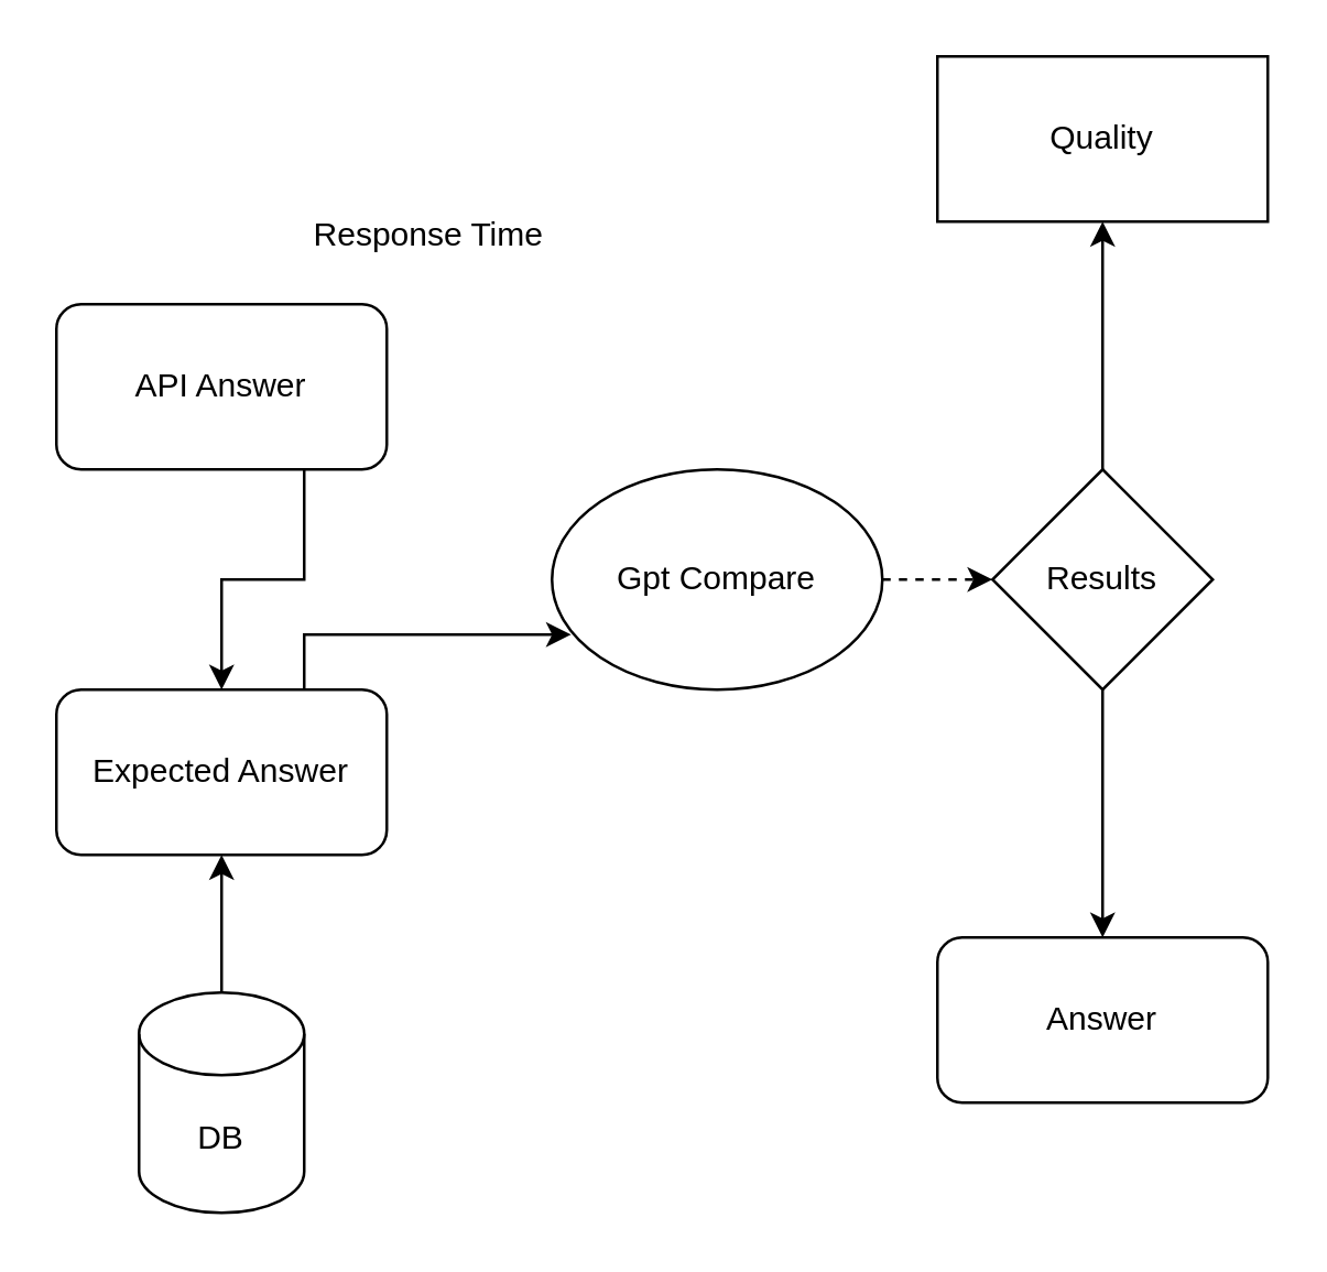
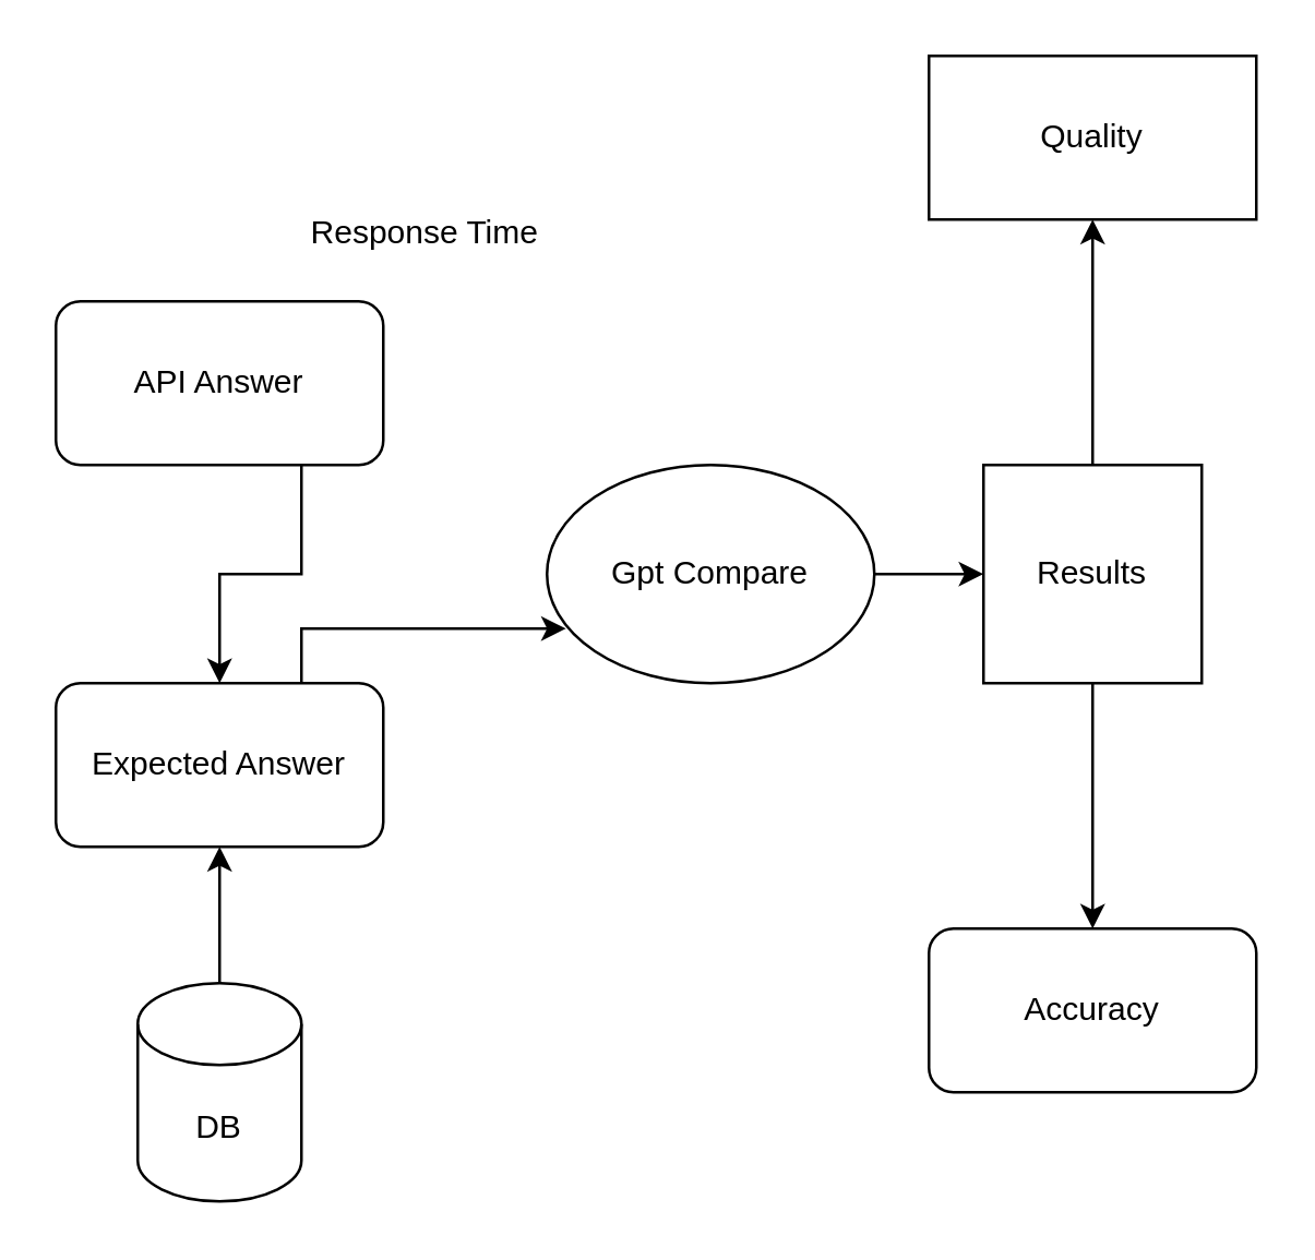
- <mxCell id="5" style="edgeStyle=orthogonalEdgeStyle;rounded=0;orthogonalLoop=1;jettySize=auto;html=1;dashed=1;" edge="1" parent="1" source="6" target="10"><mxGeometry relative="1" as="geometry" /></mxCell>
+ <mxCell id="5" style="edgeStyle=orthogonalEdgeStyle;rounded=0;orthogonalLoop=1;jettySize=auto;html=1;" edge="1" parent="1" source="6" target="10"><mxGeometry relative="1" as="geometry" /></mxCell>
- <mxCell id="10" value="Results" style="rhombus;whiteSpace=wrap;html=1;" vertex="1" parent="1"><mxGeometry x="360" y="170" width="80" height="80" as="geometry" /></mxCell>
+ <mxCell id="10" value="Results" style="whiteSpace=wrap;html=1;rounded=0;" vertex="1" parent="1"><mxGeometry x="360" y="170" width="80" height="80" as="geometry" /></mxCell>
- <mxCell id="13" value="Answer" style="rounded=1;whiteSpace=wrap;html=1;" vertex="1" parent="1"><mxGeometry x="340" y="340" width="120" height="60" as="geometry" /></mxCell>
+ <mxCell id="13" value="Accuracy" style="rounded=1;whiteSpace=wrap;html=1;" vertex="1" parent="1"><mxGeometry x="340" y="340" width="120" height="60" as="geometry" /></mxCell>
